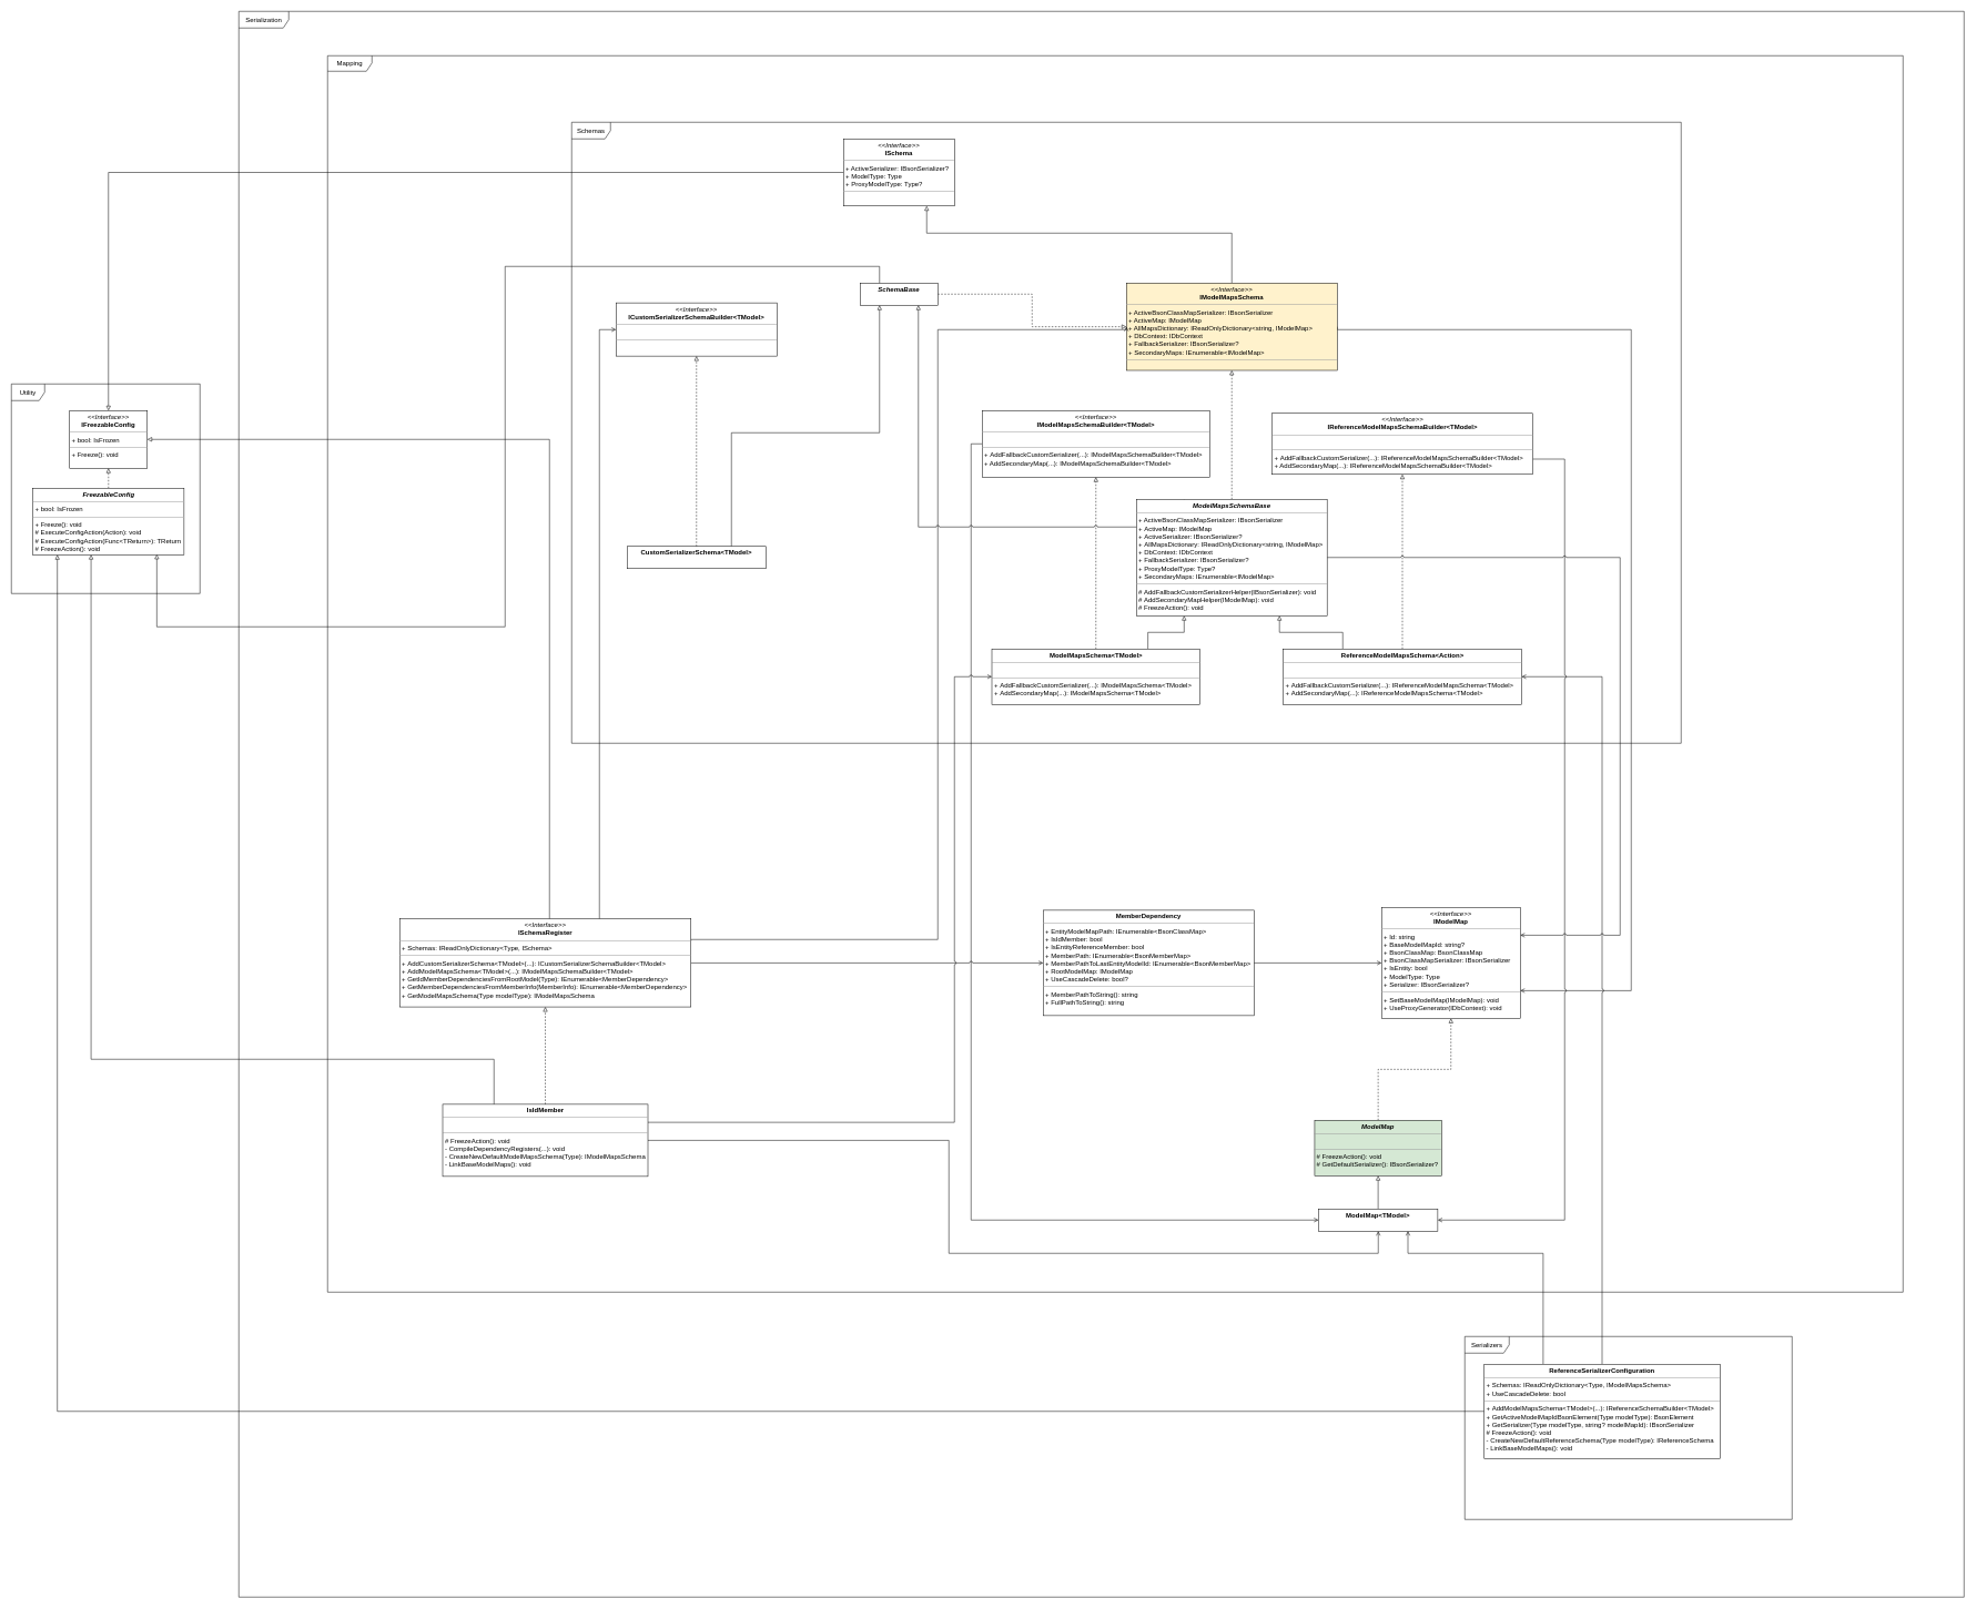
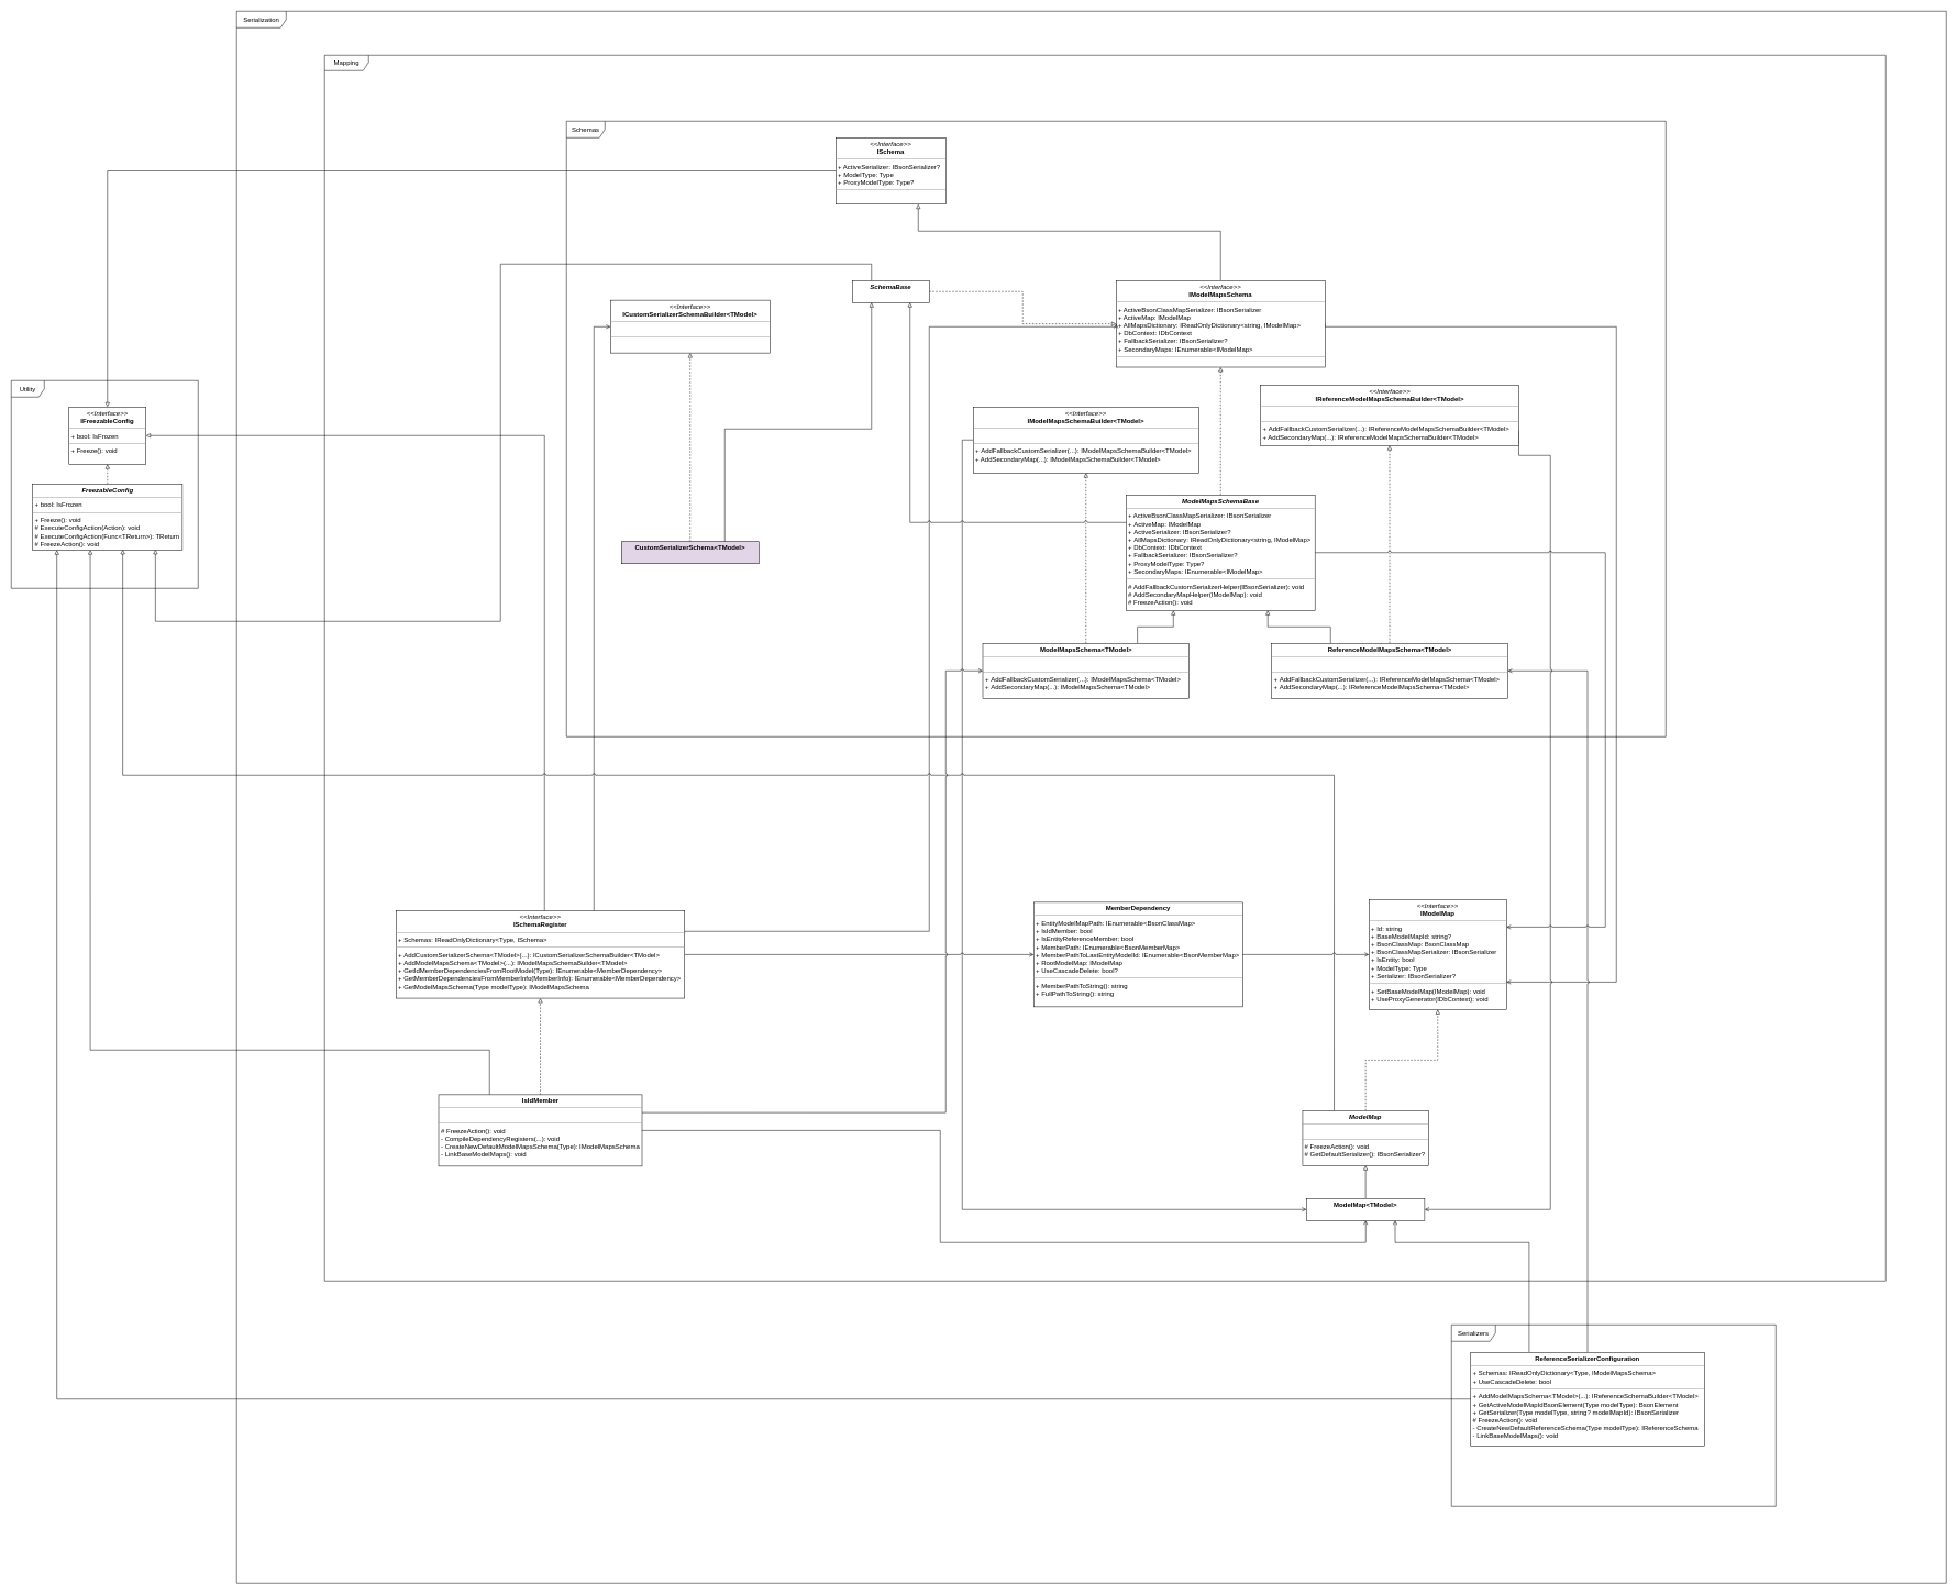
- <mxCell id="15" value="&lt;p style=&quot;margin: 0px ; margin-top: 4px ; text-align: center&quot;&gt;&lt;i&gt;&amp;lt;&amp;lt;Interface&amp;gt;&amp;gt;&lt;/i&gt;&lt;br&gt;&lt;b&gt;IModelMapsSchema&lt;/b&gt;&lt;br&gt;&lt;/p&gt;&lt;hr size=&quot;1&quot;&gt;&lt;p style=&quot;margin: 0px ; margin-left: 4px&quot;&gt;+ ActiveBsonClassMapSerializer: IBsonSerializer&lt;br&gt;&lt;/p&gt;&lt;p style=&quot;margin: 0px ; margin-left: 4px&quot;&gt;+ ActiveMap: IModelMap&lt;/p&gt;&lt;p style=&quot;margin: 0px ; margin-left: 4px&quot;&gt;+ AllMapsDictionary:&amp;nbsp;IReadOnlyDictionary&amp;lt;string, IModelMap&amp;gt;&lt;/p&gt;&lt;p style=&quot;margin: 0px ; margin-left: 4px&quot;&gt;+&amp;nbsp;DbContext: IDbContext&lt;br&gt;&lt;/p&gt;&lt;p style=&quot;margin: 0px ; margin-left: 4px&quot;&gt;+&amp;nbsp;FallbackSerializer: IBsonSerializer?&lt;br&gt;&lt;/p&gt;&lt;p style=&quot;margin: 0px ; margin-left: 4px&quot;&gt;+ SecondaryMaps:&amp;nbsp;IEnumerable&amp;lt;IModelMap&amp;gt;&lt;/p&gt;&lt;hr size=&quot;1&quot;&gt;&lt;p style=&quot;margin: 0px ; margin-left: 4px&quot;&gt;&lt;br&gt;&lt;/p&gt;" style="verticalAlign=top;align=left;overflow=fill;fontSize=12;fontFamily=Helvetica;html=1;fillColor=#fff2cc;" parent="1" vertex="1"><mxGeometry x="2030" y="510" width="380" height="157.5" as="geometry" /></mxCell>
+ <mxCell id="15" value="&lt;p style=&quot;margin: 0px ; margin-top: 4px ; text-align: center&quot;&gt;&lt;i&gt;&amp;lt;&amp;lt;Interface&amp;gt;&amp;gt;&lt;/i&gt;&lt;br&gt;&lt;b&gt;IModelMapsSchema&lt;/b&gt;&lt;br&gt;&lt;/p&gt;&lt;hr size=&quot;1&quot;&gt;&lt;p style=&quot;margin: 0px ; margin-left: 4px&quot;&gt;+ ActiveBsonClassMapSerializer: IBsonSerializer&lt;br&gt;&lt;/p&gt;&lt;p style=&quot;margin: 0px ; margin-left: 4px&quot;&gt;+ ActiveMap: IModelMap&lt;/p&gt;&lt;p style=&quot;margin: 0px ; margin-left: 4px&quot;&gt;+ AllMapsDictionary:&amp;nbsp;IReadOnlyDictionary&amp;lt;string, IModelMap&amp;gt;&lt;/p&gt;&lt;p style=&quot;margin: 0px ; margin-left: 4px&quot;&gt;+&amp;nbsp;DbContext: IDbContext&lt;br&gt;&lt;/p&gt;&lt;p style=&quot;margin: 0px ; margin-left: 4px&quot;&gt;+&amp;nbsp;FallbackSerializer: IBsonSerializer?&lt;br&gt;&lt;/p&gt;&lt;p style=&quot;margin: 0px ; margin-left: 4px&quot;&gt;+ SecondaryMaps:&amp;nbsp;IEnumerable&amp;lt;IModelMap&amp;gt;&lt;/p&gt;&lt;hr size=&quot;1&quot;&gt;&lt;p style=&quot;margin: 0px ; margin-left: 4px&quot;&gt;&lt;br&gt;&lt;/p&gt;" style="verticalAlign=top;align=left;overflow=fill;fontSize=12;fontFamily=Helvetica;html=1;" parent="1" vertex="1"><mxGeometry x="2030" y="510" width="380" height="157.5" as="geometry" /></mxCell>
- <mxCell id="47" value="&lt;p style=&quot;margin: 0px ; margin-top: 4px ; text-align: center&quot;&gt;&lt;i&gt;&amp;lt;&amp;lt;Interface&amp;gt;&amp;gt;&lt;/i&gt;&lt;br&gt;&lt;b&gt;IReferenceModelMapsSchemaBuilder&amp;lt;TModel&amp;gt;&lt;/b&gt;&lt;br&gt;&lt;/p&gt;&lt;hr size=&quot;1&quot;&gt;&lt;p style=&quot;margin: 0px ; margin-left: 4px&quot;&gt;&lt;br&gt;&lt;/p&gt;&lt;hr size=&quot;1&quot;&gt;&lt;p style=&quot;margin: 0px ; margin-left: 4px&quot;&gt;+&amp;nbsp;&lt;span&gt;AddFallbackCustomSerializer(&lt;/span&gt;&lt;span&gt;...): IReferenceModelMapsSchemaBuilder&amp;lt;TModel&amp;gt;&lt;/span&gt;&lt;/p&gt;&lt;p style=&quot;margin: 0px ; margin-left: 4px&quot;&gt;&lt;span&gt;+ AddSecondaryMap(...): IReferenceModelMapsSchemaBuilder&amp;lt;TModel&amp;gt;&lt;/span&gt;&lt;/p&gt;" style="verticalAlign=top;align=left;overflow=fill;fontSize=12;fontFamily=Helvetica;html=1;" parent="1" vertex="1"><mxGeometry x="2292.5" y="745" width="470" height="110" as="geometry" /></mxCell>
+ <mxCell id="47" value="&lt;p style=&quot;margin: 0px ; margin-top: 4px ; text-align: center&quot;&gt;&lt;i&gt;&amp;lt;&amp;lt;Interface&amp;gt;&amp;gt;&lt;/i&gt;&lt;br&gt;&lt;b&gt;IReferenceModelMapsSchemaBuilder&amp;lt;TModel&amp;gt;&lt;/b&gt;&lt;br&gt;&lt;/p&gt;&lt;hr size=&quot;1&quot;&gt;&lt;p style=&quot;margin: 0px ; margin-left: 4px&quot;&gt;&lt;br&gt;&lt;/p&gt;&lt;hr size=&quot;1&quot;&gt;&lt;p style=&quot;margin: 0px ; margin-left: 4px&quot;&gt;+&amp;nbsp;&lt;span&gt;AddFallbackCustomSerializer(&lt;/span&gt;&lt;span&gt;...): IReferenceModelMapsSchemaBuilder&amp;lt;TModel&amp;gt;&lt;/span&gt;&lt;/p&gt;&lt;p style=&quot;margin: 0px ; margin-left: 4px&quot;&gt;&lt;span&gt;+ AddSecondaryMap(...): IReferenceModelMapsSchemaBuilder&amp;lt;TModel&amp;gt;&lt;/span&gt;&lt;/p&gt;" style="verticalAlign=top;align=left;overflow=fill;fontSize=12;fontFamily=Helvetica;html=1;" parent="1" vertex="1"><mxGeometry x="2292.5" y="700" width="470" height="110" as="geometry" /></mxCell>
- <mxCell id="23" value="&lt;p style=&quot;text-align: center ; margin: 4px 0px 0px&quot;&gt;&lt;b&gt;CustomSerializerSchema&amp;lt;TModel&amp;gt;&lt;/b&gt;&lt;br&gt;&lt;/p&gt;" style="verticalAlign=top;align=left;overflow=fill;fontSize=12;fontFamily=Helvetica;html=1;" parent="1" vertex="1"><mxGeometry x="1130" y="985" width="250" height="40" as="geometry" /></mxCell>
+ <mxCell id="23" value="&lt;p style=&quot;text-align: center ; margin: 4px 0px 0px&quot;&gt;&lt;b&gt;CustomSerializerSchema&amp;lt;TModel&amp;gt;&lt;/b&gt;&lt;br&gt;&lt;/p&gt;" style="verticalAlign=top;align=left;overflow=fill;fontSize=12;fontFamily=Helvetica;html=1;fillColor=#e1d5e7;" parent="1" vertex="1"><mxGeometry x="1130" y="985" width="250" height="40" as="geometry" /></mxCell>
- <mxCell id="51" value="&lt;p style=&quot;margin: 0px ; margin-top: 4px ; text-align: center&quot;&gt;&lt;b&gt;ReferenceModelMapsSchema&amp;lt;Action&amp;gt;&lt;/b&gt;&lt;br&gt;&lt;/p&gt;&lt;hr size=&quot;1&quot;&gt;&lt;p style=&quot;margin: 0px ; margin-left: 4px&quot;&gt;&lt;br&gt;&lt;/p&gt;&lt;hr size=&quot;1&quot;&gt;&lt;p style=&quot;margin: 0px 0px 0px 4px&quot;&gt;+&amp;nbsp;AddFallbackCustomSerializer(...):&amp;nbsp;IReferenceModelMapsSchema&amp;lt;TModel&amp;gt;&lt;/p&gt;&lt;p style=&quot;margin: 0px 0px 0px 4px&quot;&gt;+&amp;nbsp;AddSecondaryMap(...):&amp;nbsp;IReferenceModelMapsSchema&amp;lt;TModel&amp;gt;&lt;/p&gt;" style="verticalAlign=top;align=left;overflow=fill;fontSize=12;fontFamily=Helvetica;html=1;" parent="1" vertex="1"><mxGeometry x="2312.5" y="1170" width="430" height="100" as="geometry" /></mxCell>
+ <mxCell id="51" value="&lt;p style=&quot;margin: 0px ; margin-top: 4px ; text-align: center&quot;&gt;&lt;b&gt;ReferenceModelMapsSchema&amp;lt;TModel&amp;gt;&lt;/b&gt;&lt;br&gt;&lt;/p&gt;&lt;hr size=&quot;1&quot;&gt;&lt;p style=&quot;margin: 0px ; margin-left: 4px&quot;&gt;&lt;br&gt;&lt;/p&gt;&lt;hr size=&quot;1&quot;&gt;&lt;p style=&quot;margin: 0px 0px 0px 4px&quot;&gt;+&amp;nbsp;AddFallbackCustomSerializer(...):&amp;nbsp;IReferenceModelMapsSchema&amp;lt;TModel&amp;gt;&lt;/p&gt;&lt;p style=&quot;margin: 0px 0px 0px 4px&quot;&gt;+&amp;nbsp;AddSecondaryMap(...):&amp;nbsp;IReferenceModelMapsSchema&amp;lt;TModel&amp;gt;&lt;/p&gt;" style="verticalAlign=top;align=left;overflow=fill;fontSize=12;fontFamily=Helvetica;html=1;" parent="1" vertex="1"><mxGeometry x="2312.5" y="1170" width="430" height="100" as="geometry" /></mxCell>
+ <mxCell id="29" style="edgeStyle=orthogonalEdgeStyle;rounded=0;orthogonalLoop=1;jettySize=auto;html=1;endArrow=block;endFill=0;jumpStyle=arc;exitX=0.25;exitY=0;exitDx=0;exitDy=0;entryX=0.602;entryY=0.995;entryDx=0;entryDy=0;entryPerimeter=0;" parent="1" source="53" target="40" edge="1"><mxGeometry relative="1" as="geometry"><Array as="points"><mxPoint x="2427" y="1410" /><mxPoint x="223" y="1410" /></Array><mxPoint x="2370" y="1120" as="sourcePoint" /><mxPoint x="310" y="1110" as="targetPoint" /></mxGeometry></mxCell>
- <mxCell id="53" value="&lt;p style=&quot;margin: 0px ; margin-top: 4px ; text-align: center&quot;&gt;&lt;b&gt;&lt;i&gt;ModelMap&lt;/i&gt;&lt;/b&gt;&lt;br&gt;&lt;/p&gt;&lt;hr size=&quot;1&quot;&gt;&lt;p style=&quot;margin: 0px ; margin-left: 4px&quot;&gt;&lt;br&gt;&lt;/p&gt;&lt;hr size=&quot;1&quot;&gt;&lt;p style=&quot;margin: 0px ; margin-left: 4px&quot;&gt;&lt;span&gt;# FreezeAction(): void&lt;/span&gt;&lt;br&gt;&lt;/p&gt;&lt;p style=&quot;margin: 0px ; margin-left: 4px&quot;&gt;#&amp;nbsp;GetDefaultSerializer(): IBsonSerializer?&lt;/p&gt;" style="verticalAlign=top;align=left;overflow=fill;fontSize=12;fontFamily=Helvetica;html=1;fillColor=#d5e8d4;" parent="1" vertex="1"><mxGeometry x="2369.38" y="2020" width="228.75" height="100" as="geometry" /></mxCell>
+ <mxCell id="53" value="&lt;p style=&quot;margin: 0px ; margin-top: 4px ; text-align: center&quot;&gt;&lt;b&gt;&lt;i&gt;ModelMap&lt;/i&gt;&lt;/b&gt;&lt;br&gt;&lt;/p&gt;&lt;hr size=&quot;1&quot;&gt;&lt;p style=&quot;margin: 0px ; margin-left: 4px&quot;&gt;&lt;br&gt;&lt;/p&gt;&lt;hr size=&quot;1&quot;&gt;&lt;p style=&quot;margin: 0px ; margin-left: 4px&quot;&gt;&lt;span&gt;# FreezeAction(): void&lt;/span&gt;&lt;br&gt;&lt;/p&gt;&lt;p style=&quot;margin: 0px ; margin-left: 4px&quot;&gt;#&amp;nbsp;GetDefaultSerializer(): IBsonSerializer?&lt;/p&gt;" style="verticalAlign=top;align=left;overflow=fill;fontSize=12;fontFamily=Helvetica;html=1;" parent="1" vertex="1"><mxGeometry x="2369.38" y="2020" width="228.75" height="100" as="geometry" /></mxCell>
